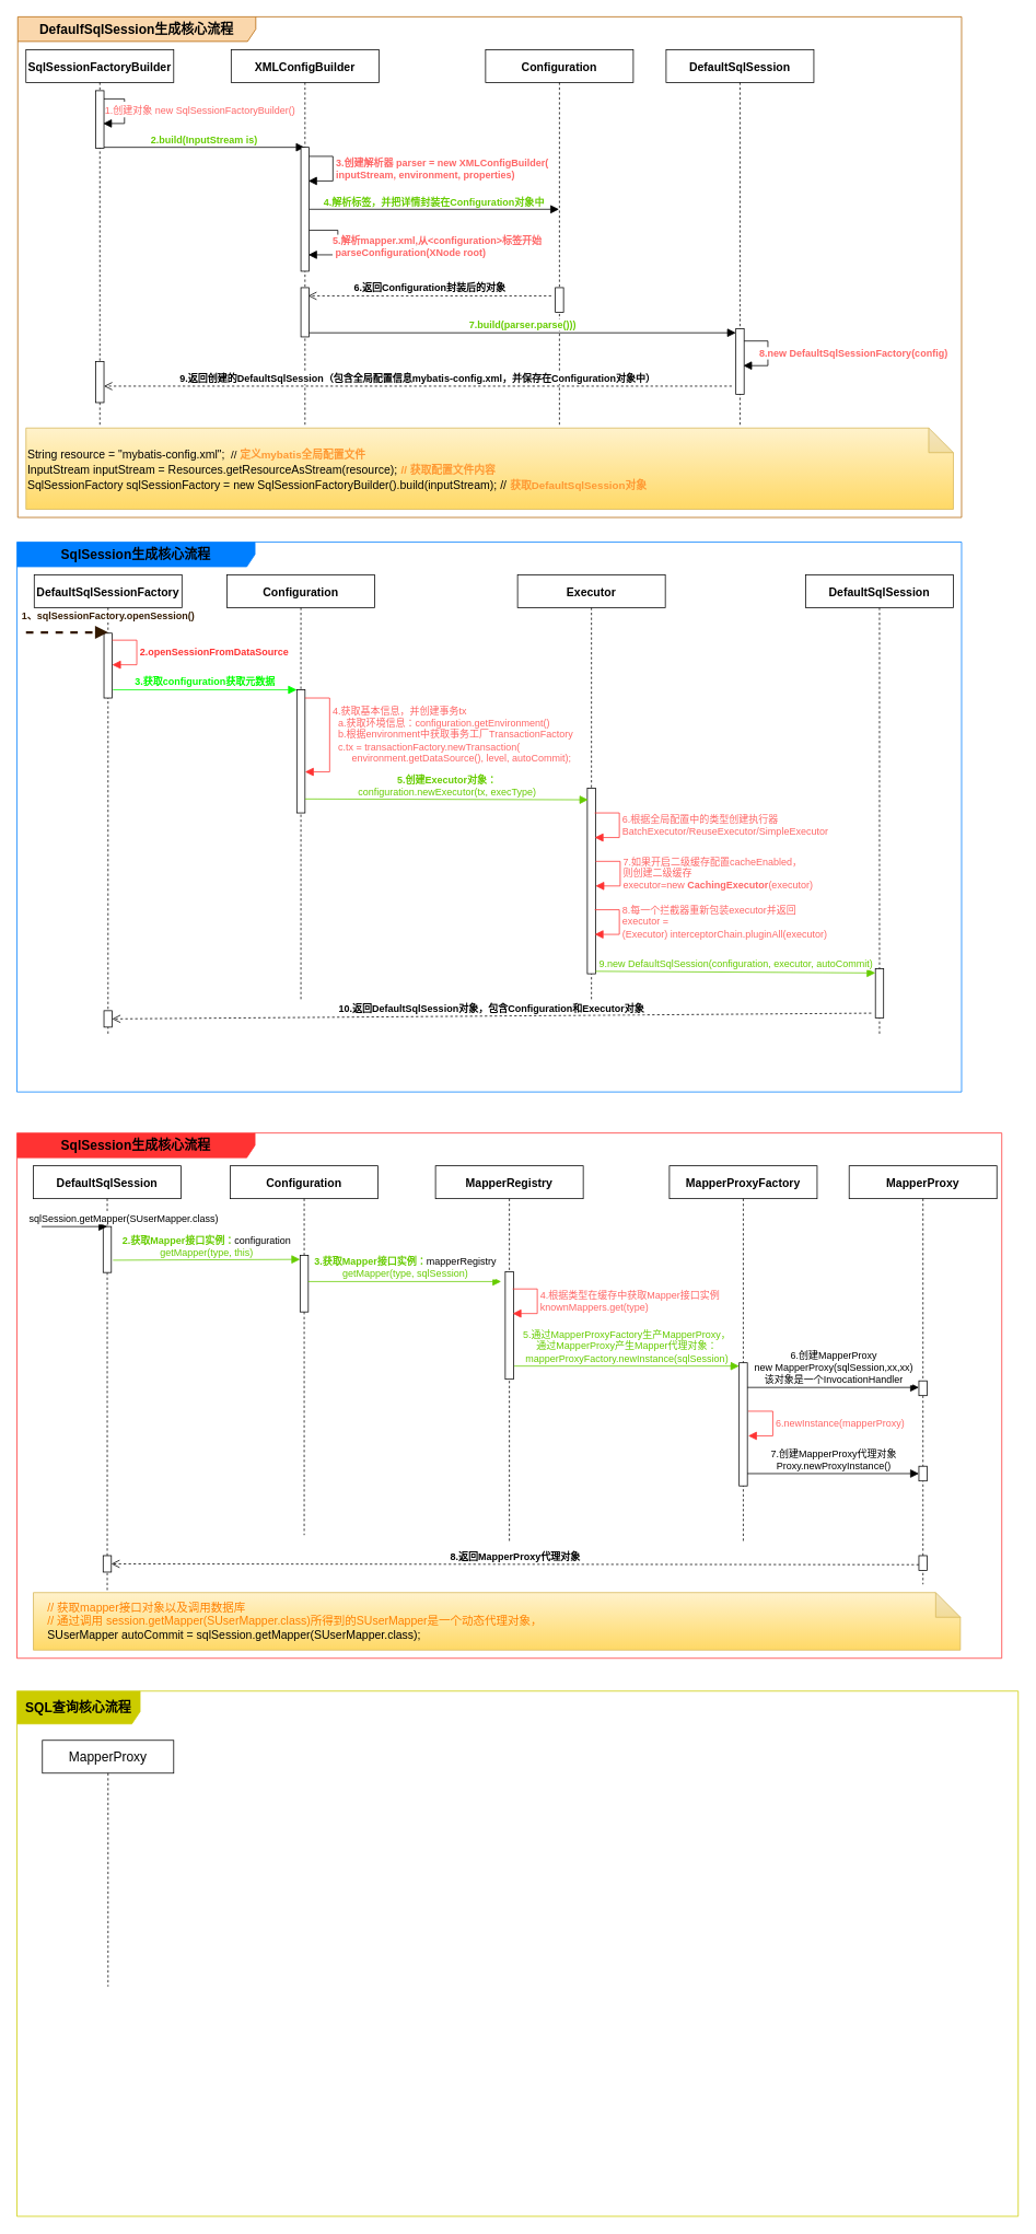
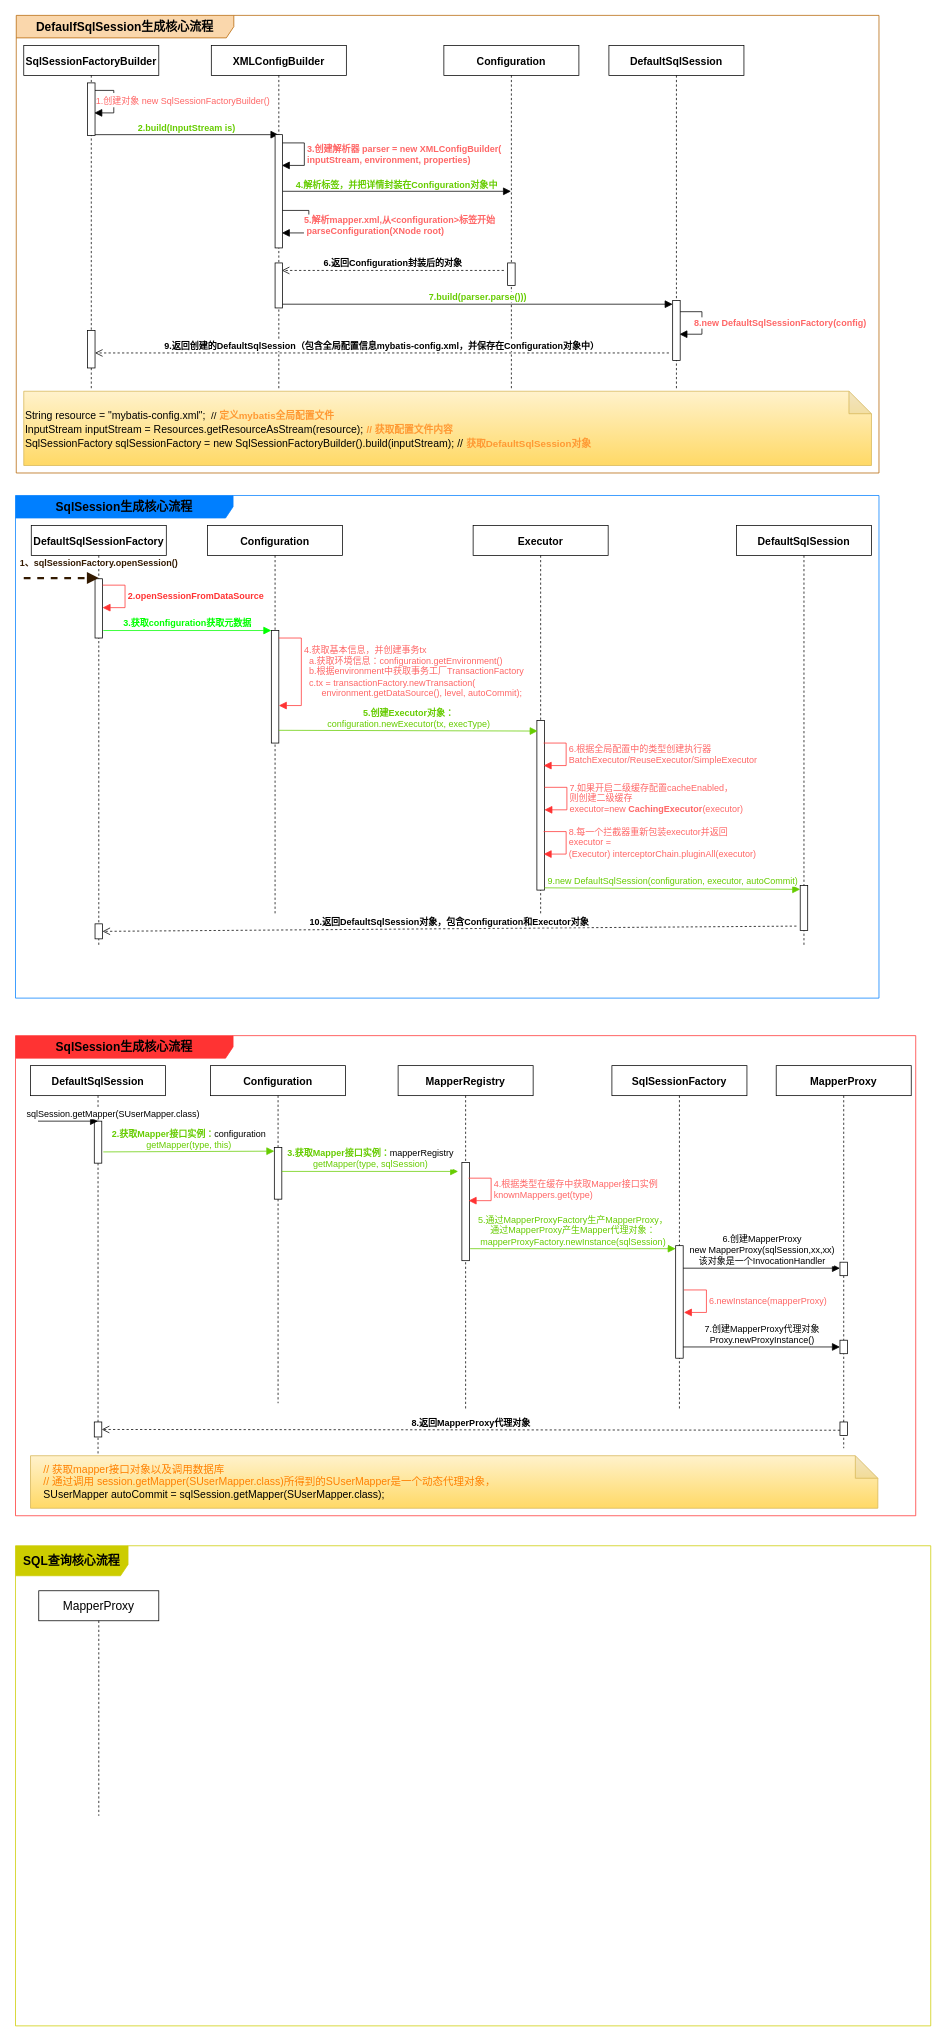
- <mxCell id="55" value="&lt;b&gt;&lt;font style=&quot;font-size: 14px;&quot;&gt;MapperProxyFactory&lt;/font&gt;&lt;/b&gt;" style="shape=umlLifeline;perimeter=lifelinePerimeter;whiteSpace=wrap;html=1;container=0;dropTarget=0;collapsible=0;recursiveResize=0;outlineConnect=0;portConstraint=eastwest;newEdgeStyle={&quot;curved&quot;:0,&quot;rounded&quot;:0};fontSize=16;labelBackgroundColor=none;" vertex="1" parent="46"><mxGeometry x="795" y="40" width="180" height="460" as="geometry" /></mxCell>
+ <mxCell id="55" value="&lt;b&gt;&lt;font style=&quot;font-size: 14px;&quot;&gt;SqlSessionFactory&lt;/font&gt;&lt;/b&gt;" style="shape=umlLifeline;perimeter=lifelinePerimeter;whiteSpace=wrap;html=1;container=0;dropTarget=0;collapsible=0;recursiveResize=0;outlineConnect=0;portConstraint=eastwest;newEdgeStyle={&quot;curved&quot;:0,&quot;rounded&quot;:0};fontSize=16;labelBackgroundColor=none;" vertex="1" parent="46"><mxGeometry x="795" y="40" width="180" height="460" as="geometry" /></mxCell>
